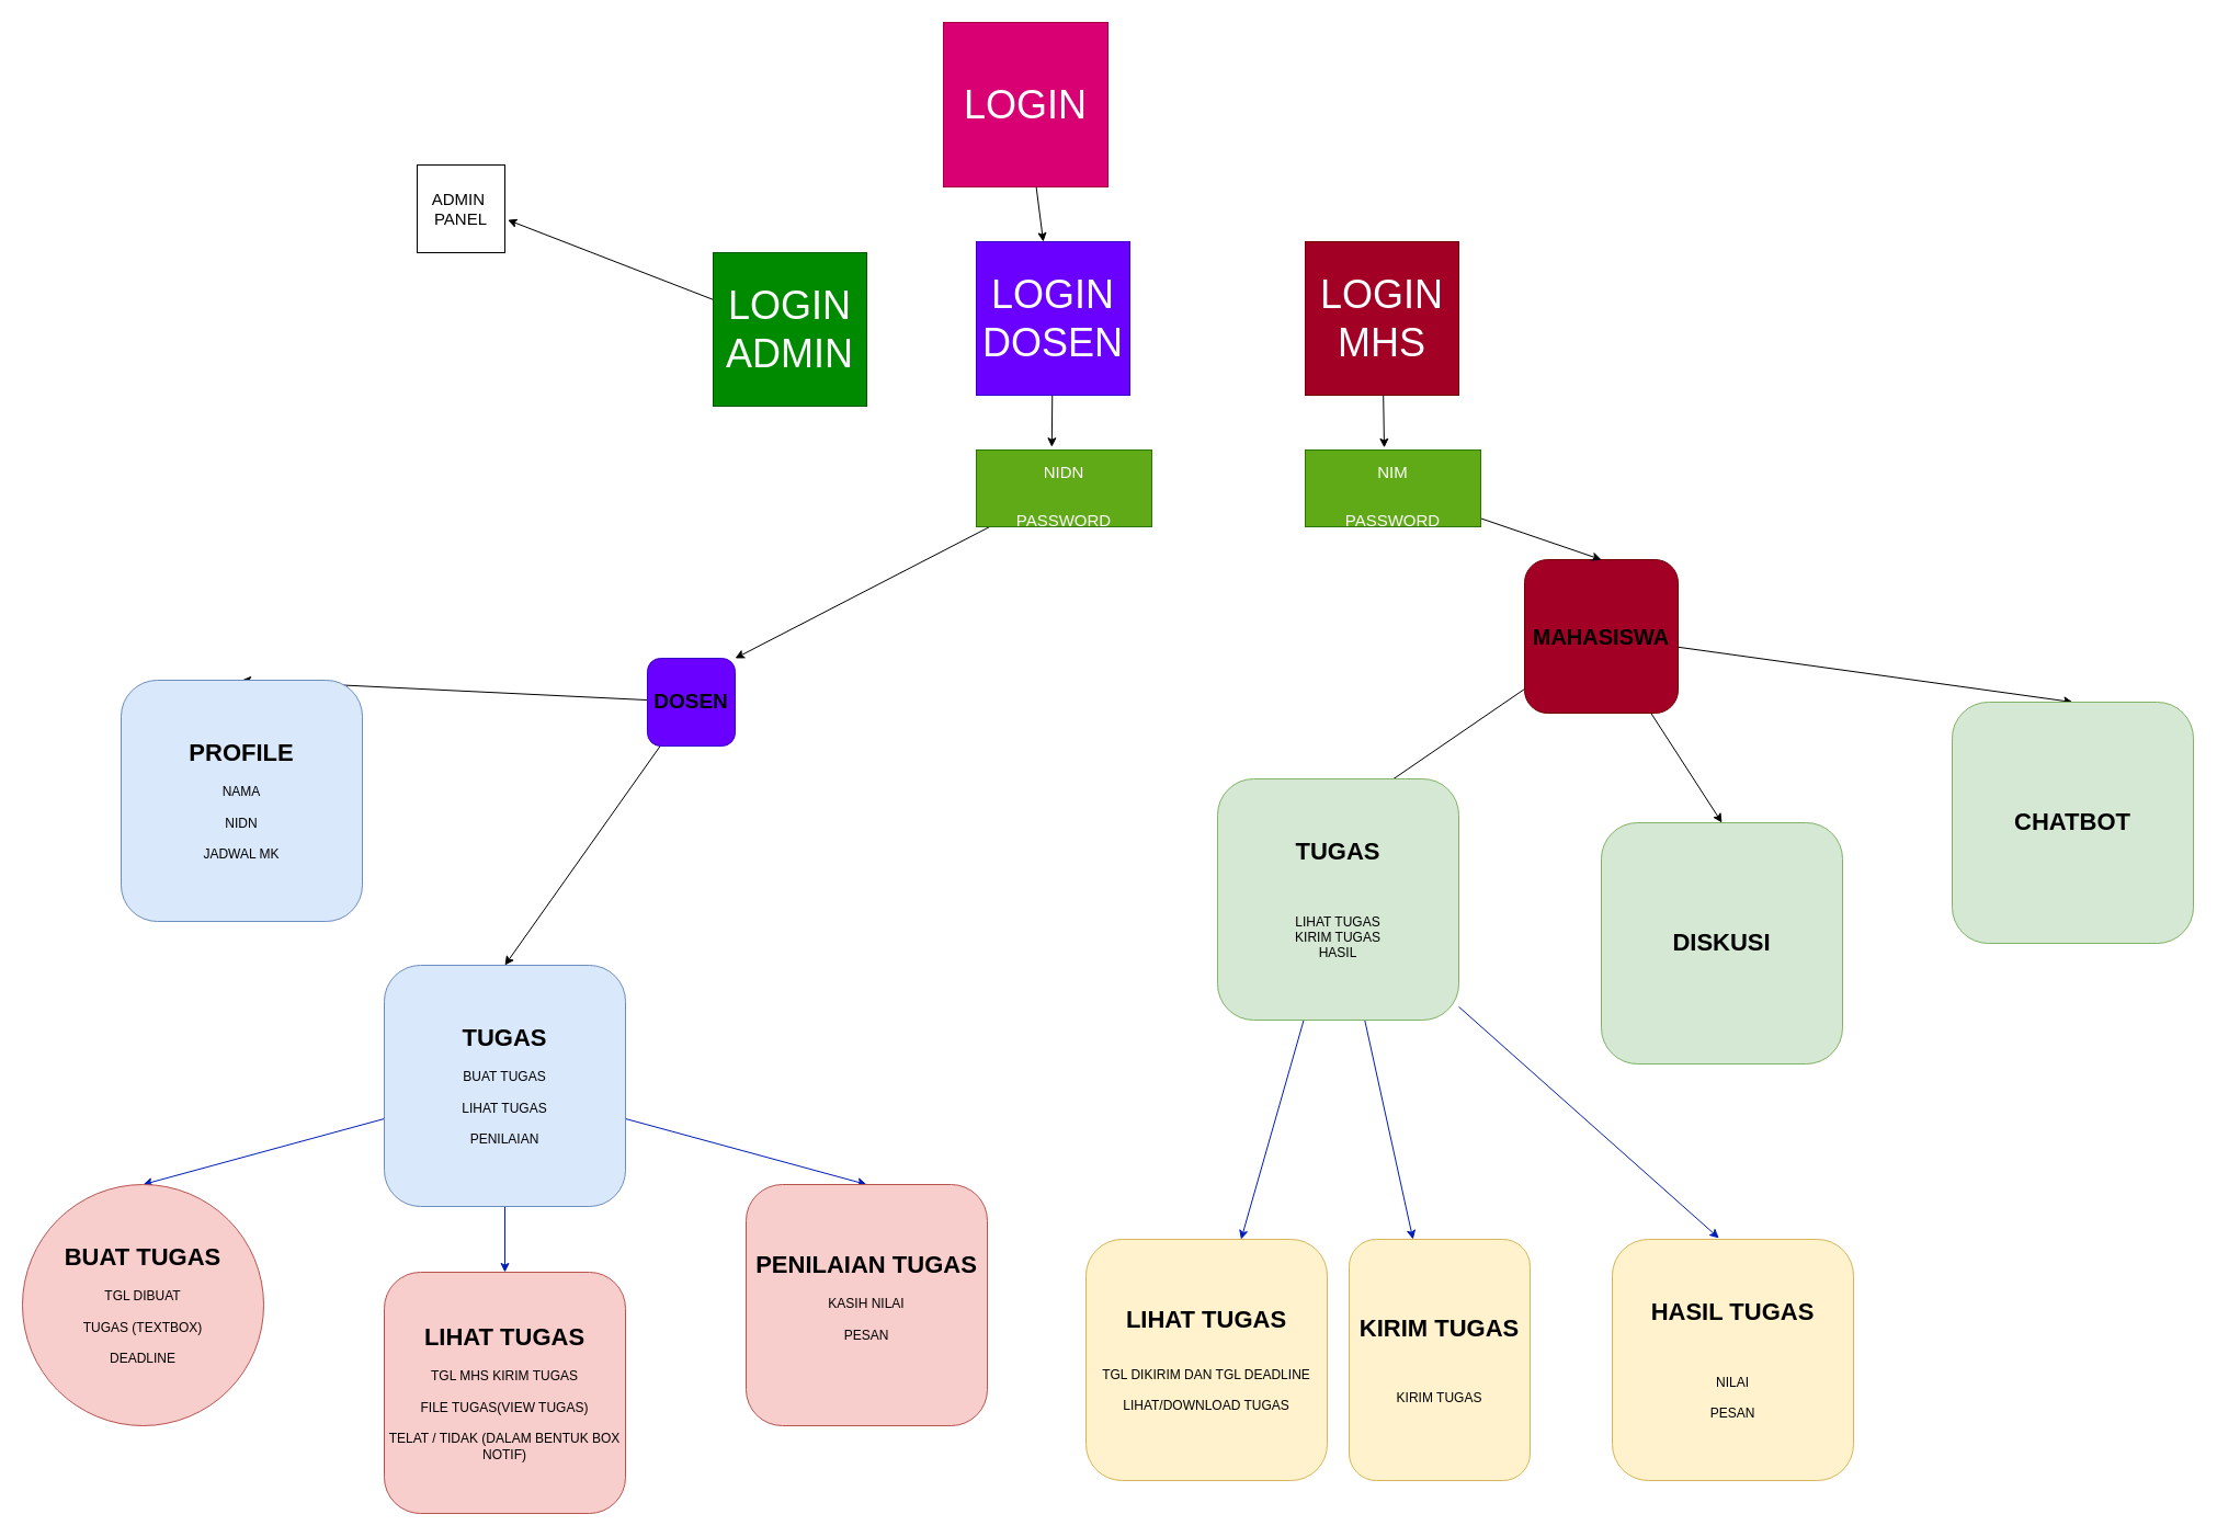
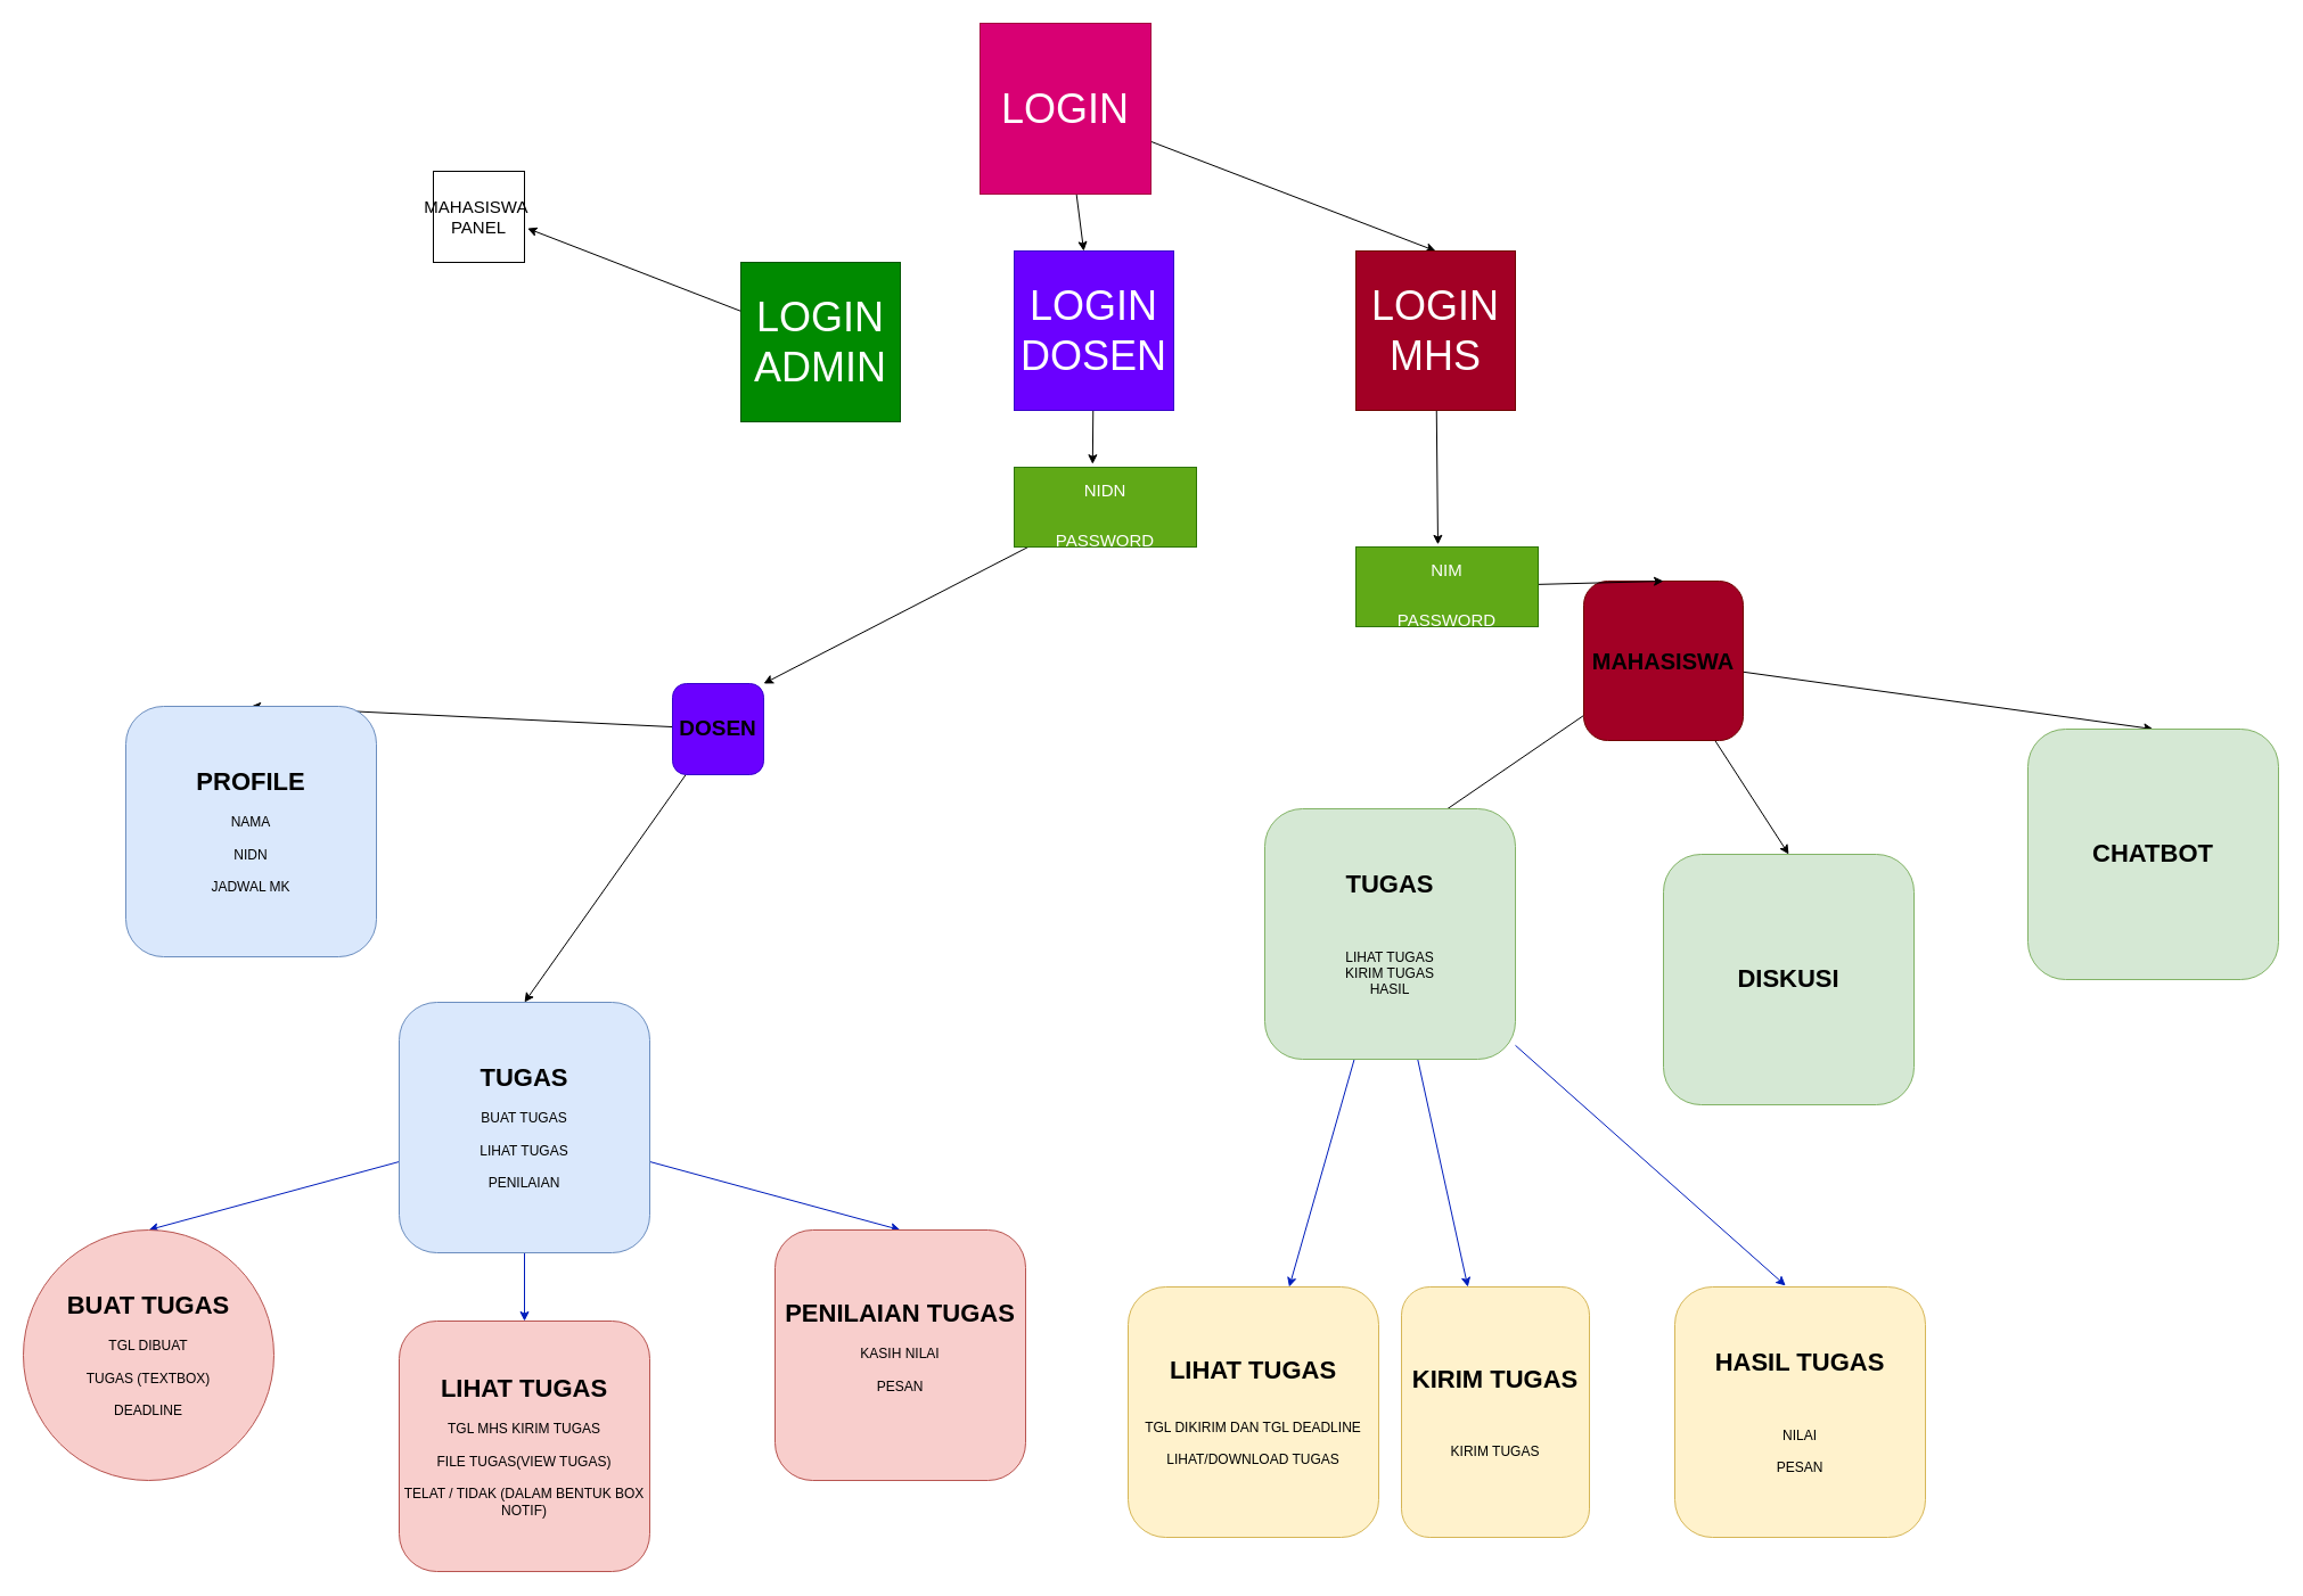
+ <mxCell id="27" style="edgeStyle=none;html=1;entryX=0.5;entryY=0;entryDx=0;entryDy=0;fontSize=15;" parent="1" source="28" target="32" edge="1"><mxGeometry relative="1" as="geometry" /></mxCell>
- <mxCell id="39" value="ADMIN&amp;nbsp;&lt;br&gt;PANEL" style="whiteSpace=wrap;html=1;aspect=fixed;fontSize=15;" parent="1" vertex="1"><mxGeometry x="380" y="150" width="80" height="80" as="geometry" /></mxCell>
+ <mxCell id="39" value="MAHASISWA&amp;nbsp;&lt;br&gt;PANEL" style="whiteSpace=wrap;html=1;aspect=fixed;fontSize=15;" parent="1" vertex="1"><mxGeometry x="380" y="150" width="80" height="80" as="geometry" /></mxCell>
- <mxCell id="38" value="&lt;font style=&quot;font-size: 15px;&quot;&gt;NIM&lt;br&gt;PASSWORD&lt;/font&gt;" style="rounded=0;whiteSpace=wrap;html=1;fontSize=36;fillColor=#60a917;fontColor=#ffffff;strokeColor=#2D7600;" parent="1" vertex="1"><mxGeometry x="1190" y="410" width="160" height="70" as="geometry" /></mxCell>
+ <mxCell id="38" value="&lt;font style=&quot;font-size: 15px;&quot;&gt;NIM&lt;br&gt;PASSWORD&lt;/font&gt;" style="rounded=0;whiteSpace=wrap;html=1;fontSize=36;fillColor=#60a917;fontColor=#ffffff;strokeColor=#2D7600;" parent="1" vertex="1"><mxGeometry x="1190" y="480" width="160" height="70" as="geometry" /></mxCell>
